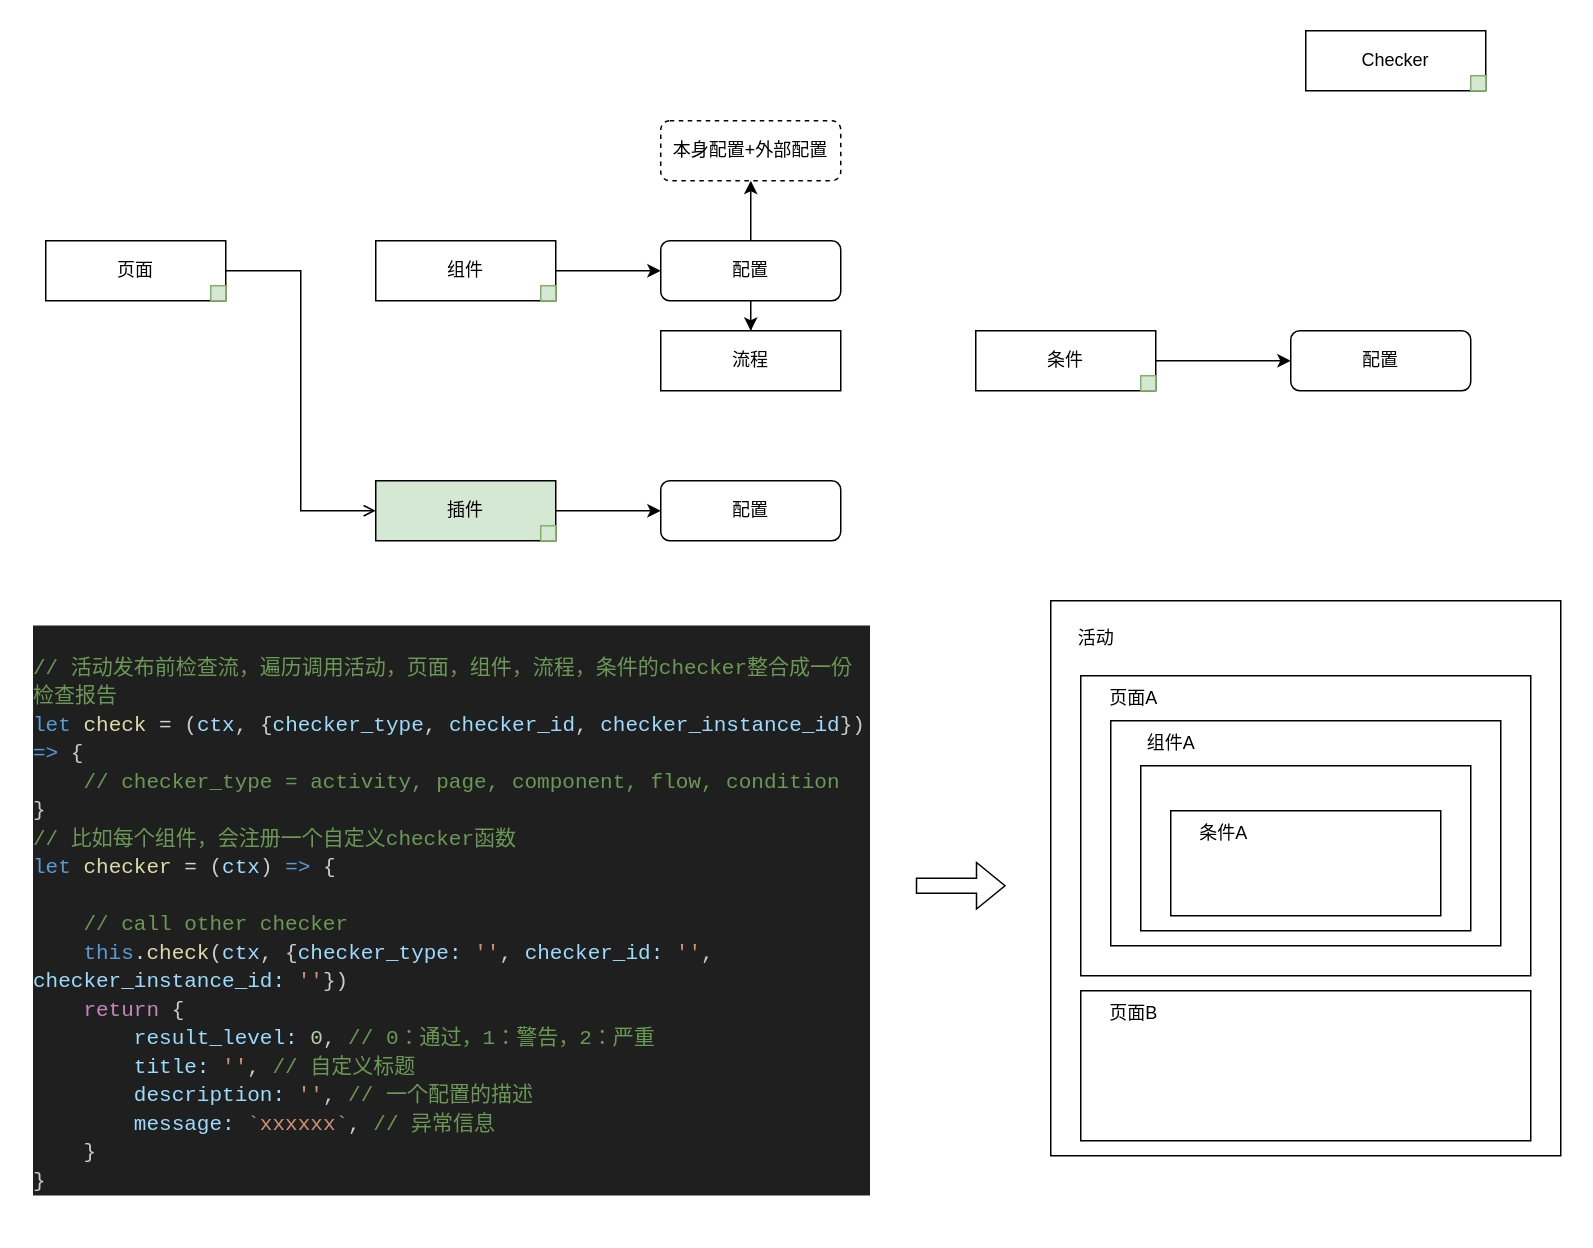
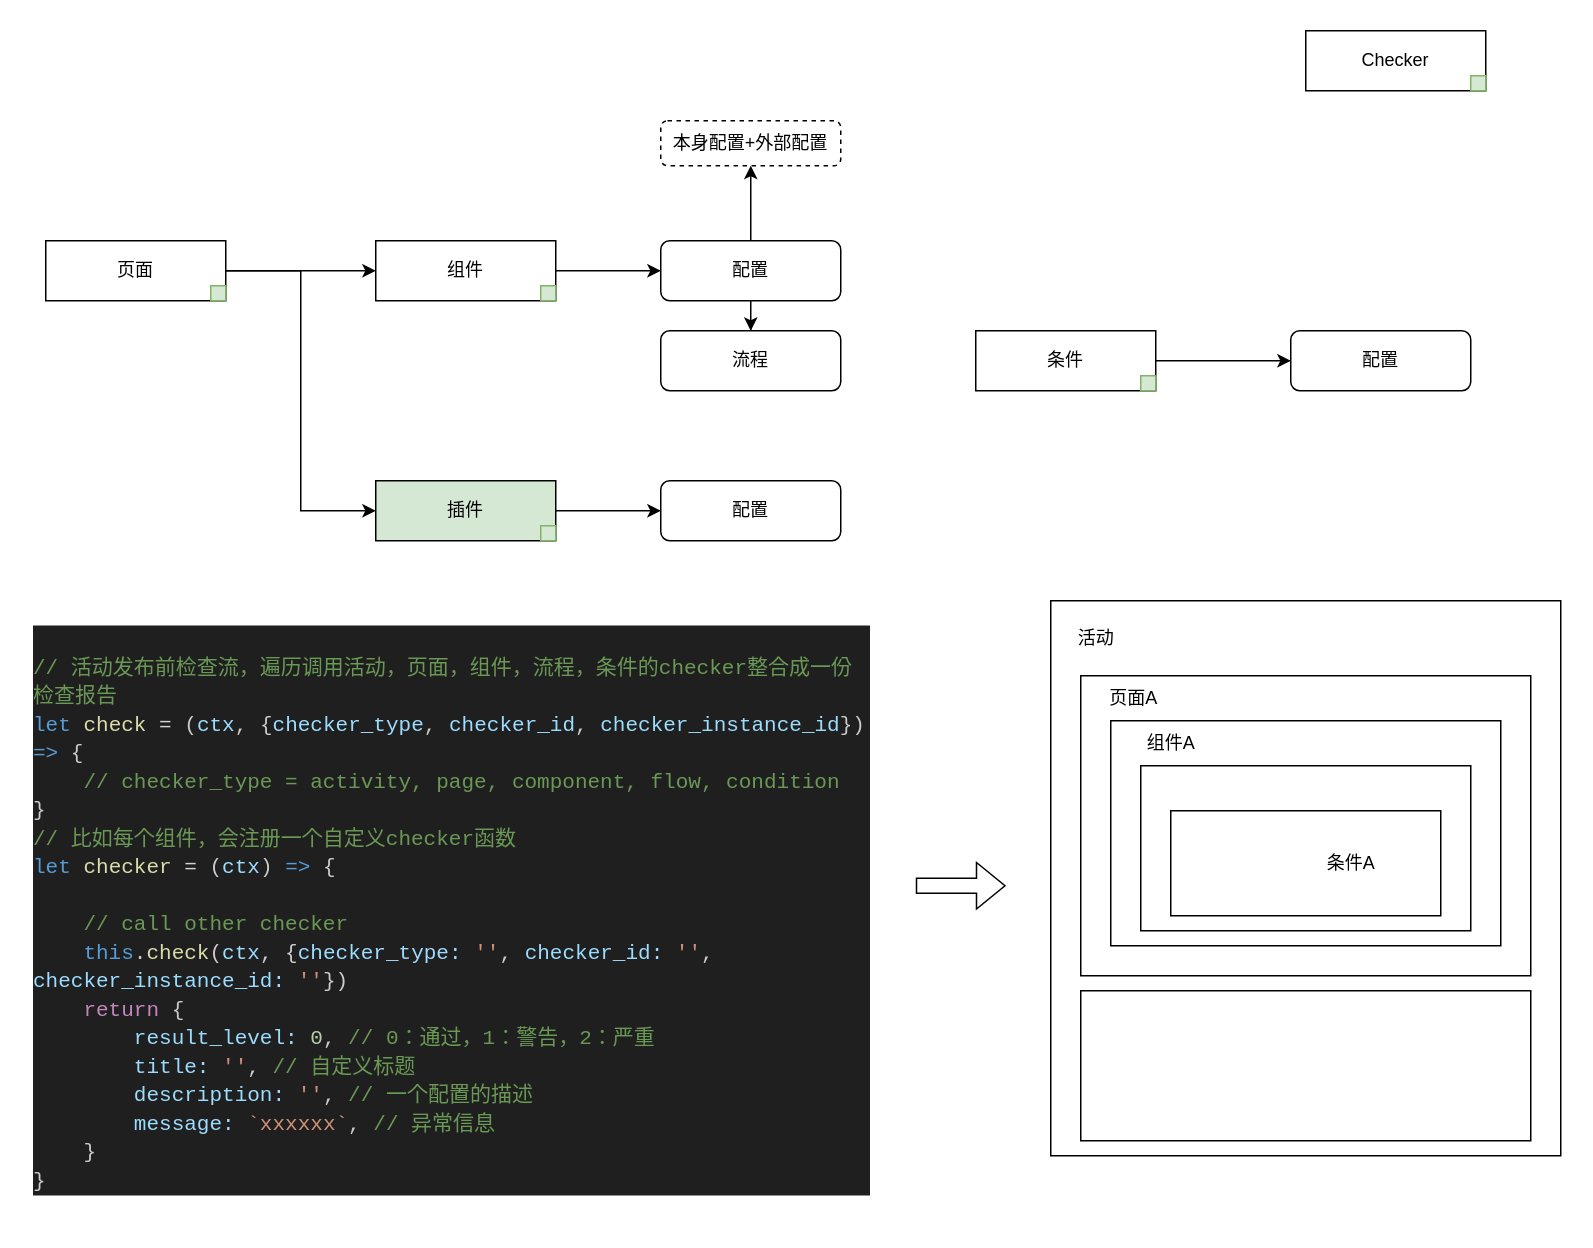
- <mxCell id="23" value="本身配置+外部配置" style="rounded=1;whiteSpace=wrap;html=1;dashed=1;" parent="1" vertex="1"><mxGeometry x="440" y="80" width="120" height="40" as="geometry" /></mxCell>
+ <mxCell id="23" value="本身配置+外部配置" style="rounded=1;whiteSpace=wrap;html=1;dashed=1;" parent="1" vertex="1"><mxGeometry x="440" y="80" width="120" height="30" as="geometry" /></mxCell>
+ <mxCell id="13" style="edgeStyle=orthogonalEdgeStyle;rounded=0;orthogonalLoop=1;jettySize=auto;html=1;exitX=1;exitY=0.5;exitDx=0;exitDy=0;" parent="1" source="15" target="10" edge="1"><mxGeometry relative="1" as="geometry" /></mxCell>
- <mxCell id="2" value="流程" style="rounded=0;whiteSpace=wrap;html=1;" parent="1" vertex="1"><mxGeometry x="440" y="220" width="120" height="40" as="geometry" /></mxCell>
+ <mxCell id="2" value="流程" style="whiteSpace=wrap;html=1;rounded=1;" parent="1" vertex="1"><mxGeometry x="440" y="220" width="120" height="40" as="geometry" /></mxCell>
- <mxCell id="14" style="edgeStyle=orthogonalEdgeStyle;rounded=0;orthogonalLoop=1;jettySize=auto;html=1;exitX=1;exitY=0.5;exitDx=0;exitDy=0;entryX=0;entryY=0.5;entryDx=0;entryDy=0;endArrow=open;" parent="1" source="15" target="12" edge="1"><mxGeometry relative="1" as="geometry" /></mxCell>
+ <mxCell id="14" style="edgeStyle=orthogonalEdgeStyle;rounded=0;orthogonalLoop=1;jettySize=auto;html=1;exitX=1;exitY=0.5;exitDx=0;exitDy=0;entryX=0;entryY=0.5;entryDx=0;entryDy=0;" parent="1" source="15" target="12" edge="1"><mxGeometry relative="1" as="geometry" /></mxCell>
- <mxCell id="33" value="条件A" style="text;html=1;align=center;verticalAlign=middle;resizable=0;points=[];autosize=1;strokeColor=none;fillColor=none;" vertex="1" parent="1"><mxGeometry x="785" y="540" width="60" height="30" as="geometry" /></mxCell>
+ <mxCell id="33" value="条件A" style="text;html=1;align=center;verticalAlign=middle;resizable=0;points=[];autosize=1;strokeColor=none;fillColor=none;" vertex="1" parent="1"><mxGeometry x="870" y="560" width="60" height="30" as="geometry" /></mxCell>
- <mxCell id="35" value="页面B" style="text;html=1;align=center;verticalAlign=middle;resizable=0;points=[];autosize=1;strokeColor=none;fillColor=none;" vertex="1" parent="1"><mxGeometry x="725" y="660" width="60" height="30" as="geometry" /></mxCell>
